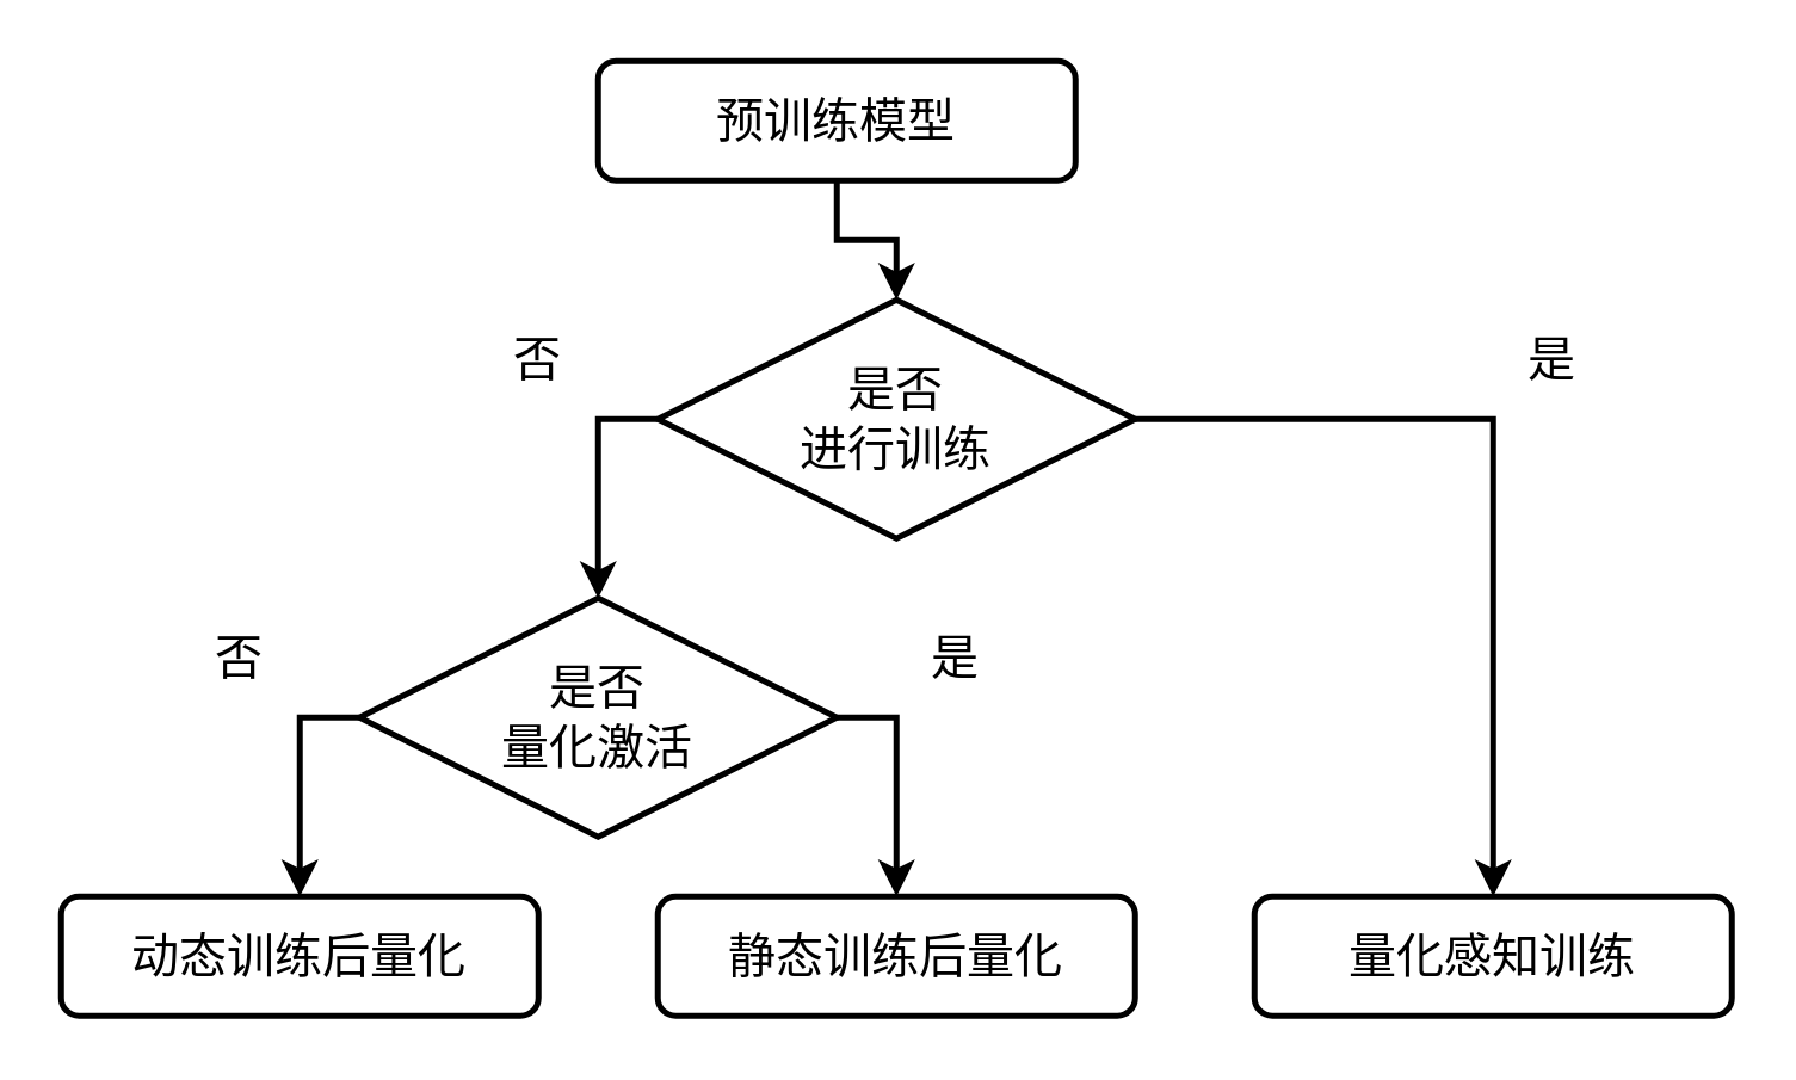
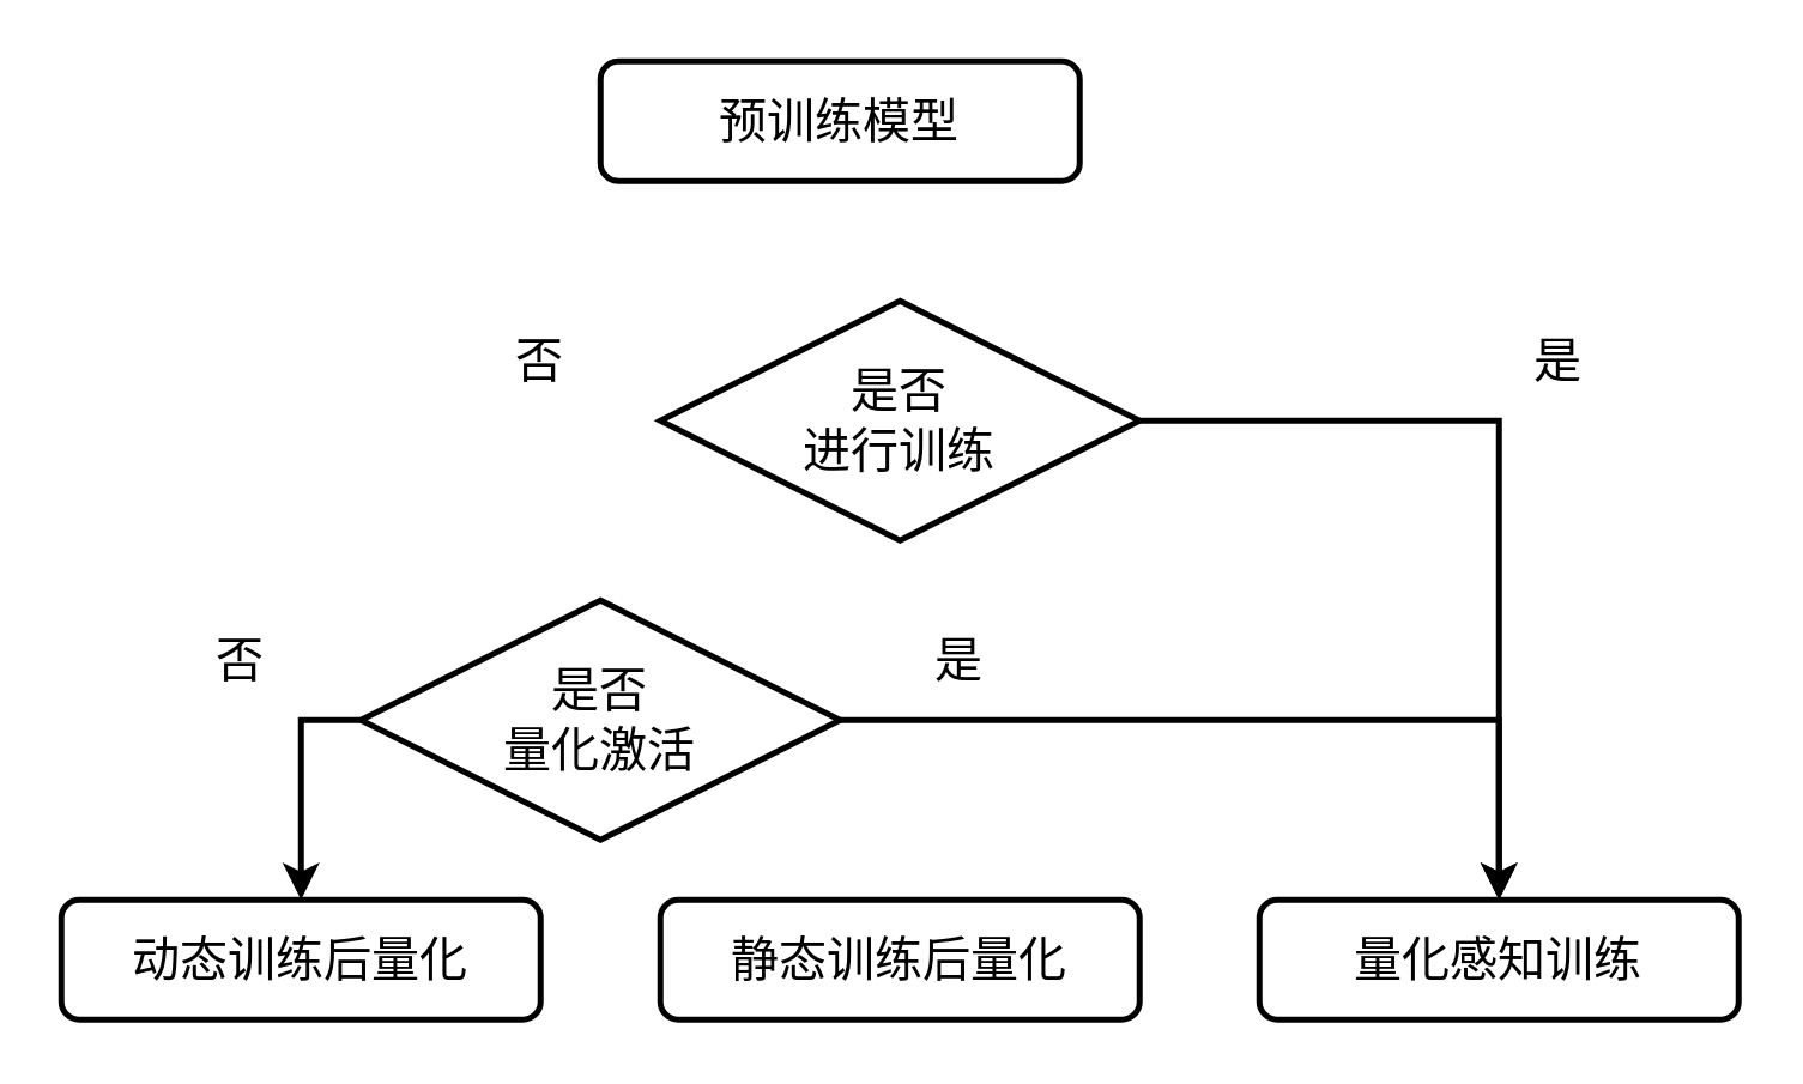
- <mxCell id="2" style="edgeStyle=orthogonalEdgeStyle;rounded=0;orthogonalLoop=1;jettySize=auto;html=1;exitX=0.5;exitY=1;exitDx=0;exitDy=0;entryX=0.5;entryY=0;entryDx=0;entryDy=0;strokeWidth=2;" parent="1" source="3" target="6" edge="1"><mxGeometry relative="1" as="geometry" /></mxCell>
- <mxCell id="4" style="edgeStyle=orthogonalEdgeStyle;rounded=0;orthogonalLoop=1;jettySize=auto;html=1;exitX=0;exitY=0.5;exitDx=0;exitDy=0;entryX=0.5;entryY=0;entryDx=0;entryDy=0;strokeWidth=2;" parent="1" source="6" target="9" edge="1"><mxGeometry relative="1" as="geometry" /></mxCell>
- <mxCell id="8" style="edgeStyle=orthogonalEdgeStyle;rounded=0;orthogonalLoop=1;jettySize=auto;html=1;exitX=1;exitY=0.5;exitDx=0;exitDy=0;entryX=0.5;entryY=0;entryDx=0;entryDy=0;strokeWidth=2;" parent="1" source="9" target="11" edge="1"><mxGeometry relative="1" as="geometry" /></mxCell>
+ <mxCell id="8" style="edgeStyle=orthogonalEdgeStyle;rounded=0;orthogonalLoop=1;jettySize=auto;html=1;exitX=1;exitY=0.5;exitDx=0;exitDy=0;strokeWidth=2;" parent="1" source="9" target="12" edge="1"><mxGeometry relative="1" as="geometry" /></mxCell>
